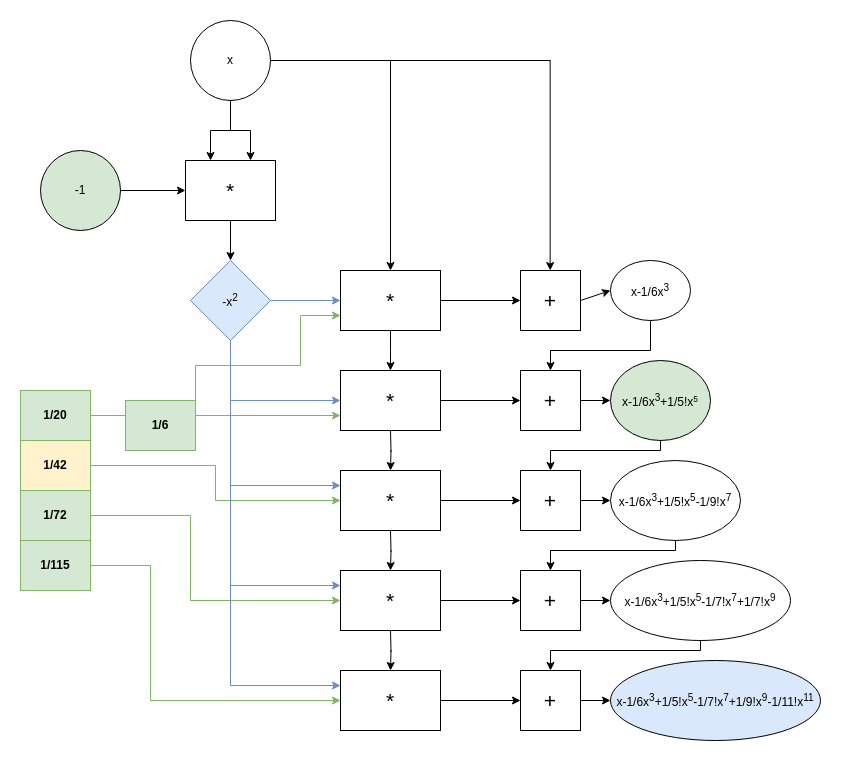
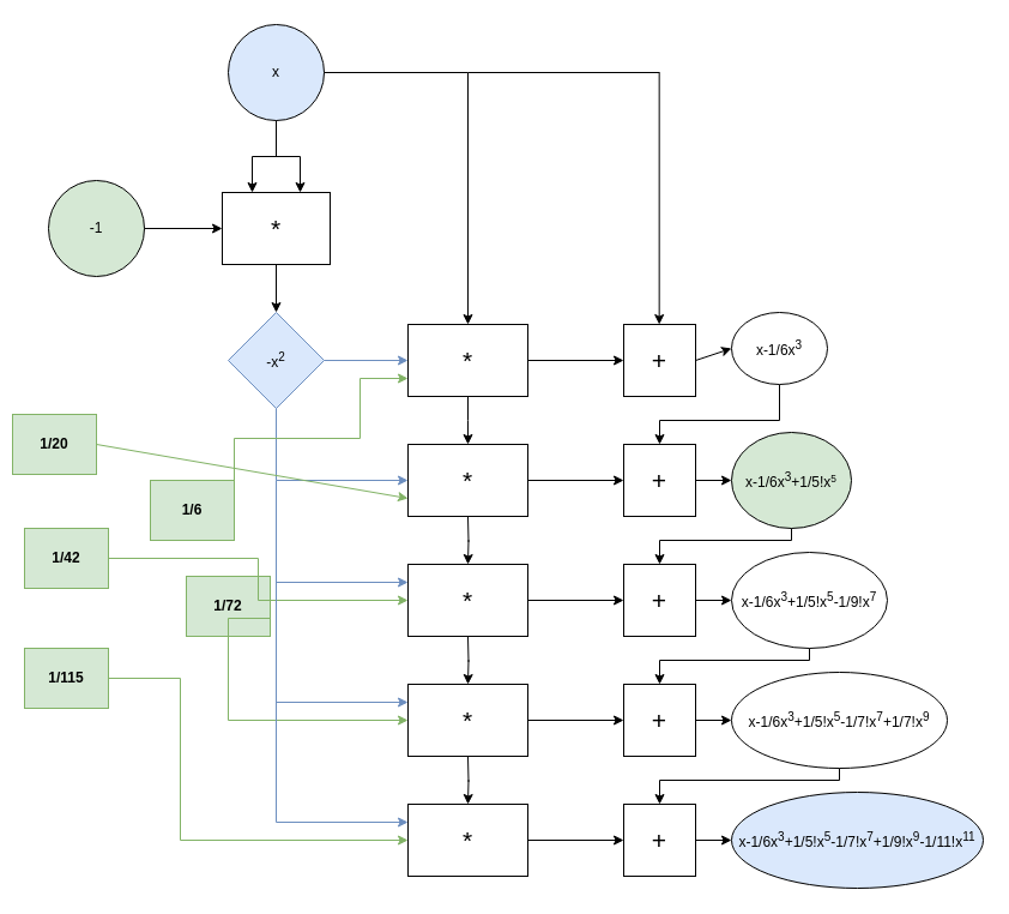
- <mxCell id="2" value="x" style="ellipse;whiteSpace=wrap;html=1;aspect=fixed;" vertex="1" parent="1"><mxGeometry x="190" y="20" width="80" height="80" as="geometry" /></mxCell>
+ <mxCell id="2" value="x" style="ellipse;whiteSpace=wrap;html=1;aspect=fixed;fillColor=#dae8fc;" vertex="1" parent="1"><mxGeometry x="190" y="20" width="80" height="80" as="geometry" /></mxCell>
- <mxCell id="61" value="&lt;b&gt;1/20&lt;/b&gt;" style="rounded=0;whiteSpace=wrap;html=1;fillColor=#d5e8d4;strokeColor=#82b366;" vertex="1" parent="1"><mxGeometry x="20" y="390" width="70" height="50" as="geometry" /></mxCell>
+ <mxCell id="61" value="&lt;b&gt;1/20&lt;/b&gt;" style="rounded=0;whiteSpace=wrap;html=1;fillColor=#d5e8d4;strokeColor=#82b366;" vertex="1" parent="1"><mxGeometry x="10" y="345" width="70" height="50" as="geometry" /></mxCell>
- <mxCell id="60" value="&lt;b&gt;1/42&lt;/b&gt;" style="rounded=0;whiteSpace=wrap;html=1;fillColor=#fff2cc;strokeColor=#82b366;" vertex="1" parent="1"><mxGeometry x="20" y="440" width="70" height="50" as="geometry" /></mxCell>
+ <mxCell id="60" value="&lt;b&gt;1/42&lt;/b&gt;" style="rounded=0;whiteSpace=wrap;html=1;fillColor=#d5e8d4;strokeColor=#82b366;" vertex="1" parent="1"><mxGeometry x="20" y="440" width="70" height="50" as="geometry" /></mxCell>
- <mxCell id="45" value="&lt;b&gt;1/72&lt;/b&gt;" style="rounded=0;whiteSpace=wrap;html=1;fillColor=#d5e8d4;strokeColor=#82b366;" vertex="1" parent="1"><mxGeometry x="20" y="490" width="70" height="50" as="geometry" /></mxCell>
+ <mxCell id="45" value="&lt;b&gt;1/72&lt;/b&gt;" style="rounded=0;whiteSpace=wrap;html=1;fillColor=#d5e8d4;strokeColor=#82b366;" vertex="1" parent="1"><mxGeometry x="155" y="480" width="70" height="50" as="geometry" /></mxCell>
